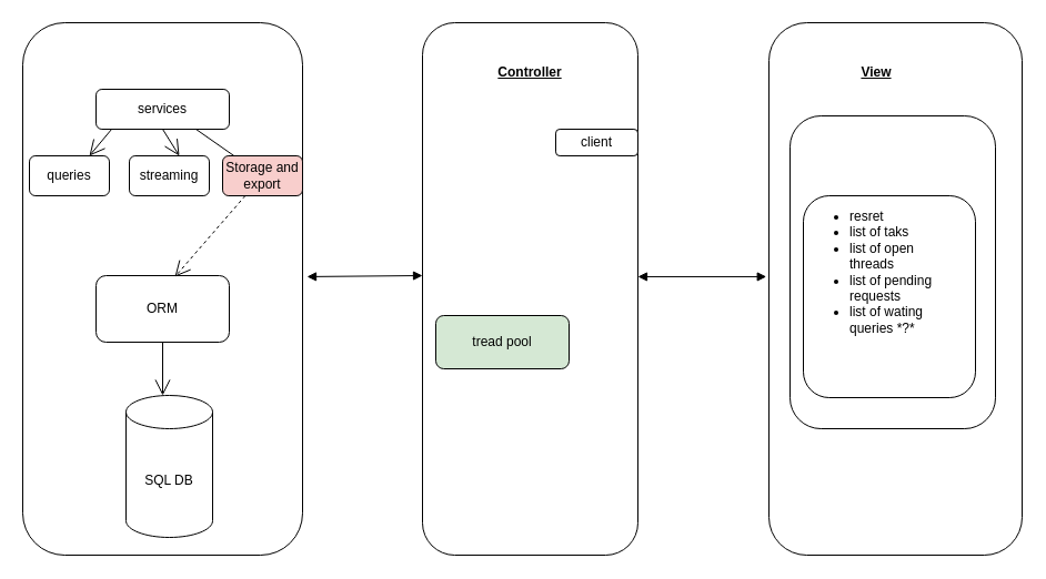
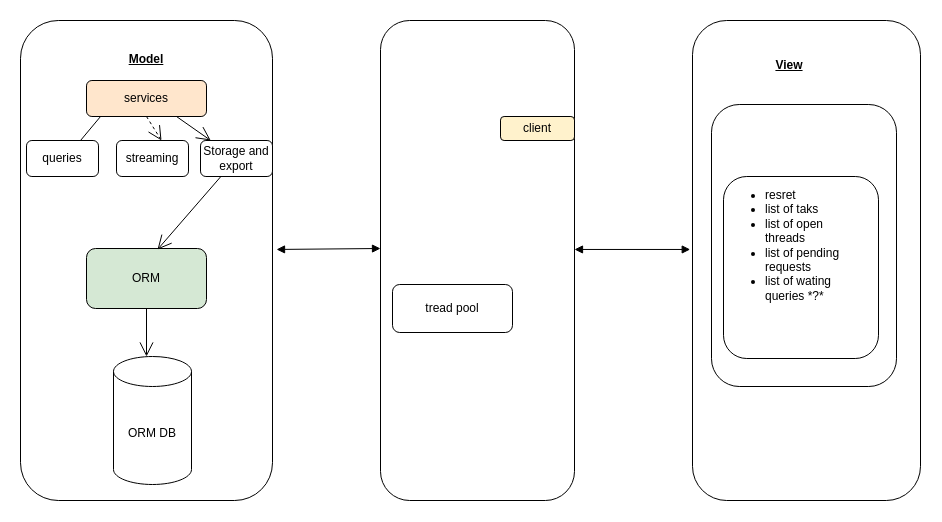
+ <mxCell id="3" value="&lt;u&gt;&lt;b&gt;Model&lt;/b&gt;&lt;/u&gt;" style="text;html=1;strokeColor=none;fillColor=none;align=center;verticalAlign=middle;whiteSpace=wrap;rounded=0;" vertex="1" parent="1"><mxGeometry x="116" y="44" width="60" height="30" as="geometry" /></mxCell>
- <mxCell id="14" value="&lt;u style=&quot;font-weight: bold&quot;&gt;Controller&lt;/u&gt;" style="text;html=1;strokeColor=none;fillColor=none;align=center;verticalAlign=middle;whiteSpace=wrap;rounded=0;" vertex="1" parent="1"><mxGeometry x="447" y="50" width="60" height="30" as="geometry" /></mxCell>
- <mxCell id="6" value="services" style="rounded=1;whiteSpace=wrap;html=1;" vertex="1" parent="1"><mxGeometry x="86" y="80" width="120" height="36" as="geometry" /></mxCell>
+ <mxCell id="6" value="services" style="rounded=1;whiteSpace=wrap;html=1;fillColor=#ffe6cc;" vertex="1" parent="1"><mxGeometry x="86" y="80" width="120" height="36" as="geometry" /></mxCell>
- <mxCell id="23" value="" style="endArrow=open;endFill=1;endSize=12;html=1;rounded=0;exitX=0.5;exitY=1;exitDx=0;exitDy=0;entryX=0.625;entryY=0;entryDx=0;entryDy=0;entryPerimeter=0;" edge="1" parent="1" source="6" target="8"><mxGeometry width="160" relative="1" as="geometry"><mxPoint x="188" y="128" as="sourcePoint" /><mxPoint x="222.286" y="152" as="targetPoint" /></mxGeometry></mxCell>
+ <mxCell id="23" value="" style="endArrow=open;endFill=1;endSize=12;html=1;rounded=0;exitX=0.5;exitY=1;exitDx=0;exitDy=0;entryX=0.625;entryY=0;entryDx=0;entryDy=0;entryPerimeter=0;dashed=1;" edge="1" parent="1" source="6" target="8"><mxGeometry width="160" relative="1" as="geometry"><mxPoint x="188" y="128" as="sourcePoint" /><mxPoint x="222.286" y="152" as="targetPoint" /></mxGeometry></mxCell>
- <mxCell id="16" value="client" style="rounded=1;whiteSpace=wrap;html=1;" vertex="1" parent="1"><mxGeometry x="500" y="116" width="74" height="24" as="geometry" /></mxCell>
+ <mxCell id="16" value="client" style="rounded=1;whiteSpace=wrap;html=1;fillColor=#fff2cc;" vertex="1" parent="1"><mxGeometry x="500" y="116" width="74" height="24" as="geometry" /></mxCell>
- <mxCell id="24" value="" style="endArrow=open;endFill=1;endSize=12;html=1;rounded=0;exitX=0.117;exitY=1;exitDx=0;exitDy=0;entryX=0.75;entryY=0;entryDx=0;entryDy=0;exitPerimeter=0;" edge="1" parent="1" source="6" target="7"><mxGeometry width="160" relative="1" as="geometry"><mxPoint x="200" y="140" as="sourcePoint" /><mxPoint x="234.286" y="164" as="targetPoint" /></mxGeometry></mxCell>
+ <mxCell id="24" value="" style="endArrow=none;endFill=1;endSize=12;html=1;rounded=0;exitX=0.117;exitY=1;exitDx=0;exitDy=0;entryX=0.75;entryY=0;entryDx=0;entryDy=0;exitPerimeter=0;" edge="1" parent="1" source="6" target="7"><mxGeometry width="160" relative="1" as="geometry"><mxPoint x="200" y="140" as="sourcePoint" /><mxPoint x="234.286" y="164" as="targetPoint" /></mxGeometry></mxCell>
- <mxCell id="10" value="" style="endArrow=none;endFill=1;endSize=12;html=1;rounded=0;exitX=0.75;exitY=1;exitDx=0;exitDy=0;" edge="1" parent="1" source="6" target="9"><mxGeometry width="160" relative="1" as="geometry"><mxPoint x="68" y="248" as="sourcePoint" /><mxPoint x="228" y="248" as="targetPoint" /></mxGeometry></mxCell>
+ <mxCell id="10" value="" style="endArrow=open;endFill=1;endSize=12;html=1;rounded=0;exitX=0.75;exitY=1;exitDx=0;exitDy=0;" edge="1" parent="1" source="6" target="9"><mxGeometry width="160" relative="1" as="geometry"><mxPoint x="68" y="248" as="sourcePoint" /><mxPoint x="228" y="248" as="targetPoint" /></mxGeometry></mxCell>
- <mxCell id="9" value="Storage and export" style="rounded=1;whiteSpace=wrap;html=1;fillColor=#f8cecc;" vertex="1" parent="1"><mxGeometry x="200" y="140" width="72" height="36" as="geometry" /></mxCell>
+ <mxCell id="9" value="Storage and export" style="rounded=1;whiteSpace=wrap;html=1;" vertex="1" parent="1"><mxGeometry x="200" y="140" width="72" height="36" as="geometry" /></mxCell>
- <mxCell id="11" value="" style="endArrow=open;endFill=1;endSize=12;html=1;rounded=0;entryX=0.592;entryY=0.017;entryDx=0;entryDy=0;entryPerimeter=0;dashed=1;" edge="1" parent="1" source="9" target="5"><mxGeometry width="160" relative="1" as="geometry"><mxPoint x="188" y="128" as="sourcePoint" /><mxPoint x="222.286" y="152" as="targetPoint" /></mxGeometry></mxCell>
+ <mxCell id="11" value="" style="endArrow=open;endFill=1;endSize=12;html=1;rounded=0;entryX=0.592;entryY=0.017;entryDx=0;entryDy=0;entryPerimeter=0;" edge="1" parent="1" source="9" target="5"><mxGeometry width="160" relative="1" as="geometry"><mxPoint x="188" y="128" as="sourcePoint" /><mxPoint x="222.286" y="152" as="targetPoint" /></mxGeometry></mxCell>
- <mxCell id="5" value="ORM" style="rounded=1;whiteSpace=wrap;html=1;" vertex="1" parent="1"><mxGeometry x="86" y="248" width="120" height="60" as="geometry" /></mxCell>
+ <mxCell id="5" value="ORM" style="rounded=1;whiteSpace=wrap;html=1;fillColor=#d5e8d4;" vertex="1" parent="1"><mxGeometry x="86" y="248" width="120" height="60" as="geometry" /></mxCell>
- <mxCell id="25" value="tread pool" style="rounded=1;whiteSpace=wrap;html=1;fillColor=#d5e8d4;" vertex="1" parent="1"><mxGeometry x="392" y="284" width="120" height="48" as="geometry" /></mxCell>
+ <mxCell id="25" value="tread pool" style="rounded=1;whiteSpace=wrap;html=1;" vertex="1" parent="1"><mxGeometry x="392" y="284" width="120" height="48" as="geometry" /></mxCell>
- <mxCell id="4" value="SQL DB" style="shape=cylinder3;whiteSpace=wrap;html=1;boundedLbl=1;backgroundOutline=1;size=15;" vertex="1" parent="1"><mxGeometry x="113" y="356" width="78" height="128" as="geometry" /></mxCell>
+ <mxCell id="4" value="ORM DB" style="shape=cylinder3;whiteSpace=wrap;html=1;boundedLbl=1;backgroundOutline=1;size=15;" vertex="1" parent="1"><mxGeometry x="113" y="356" width="78" height="128" as="geometry" /></mxCell>
